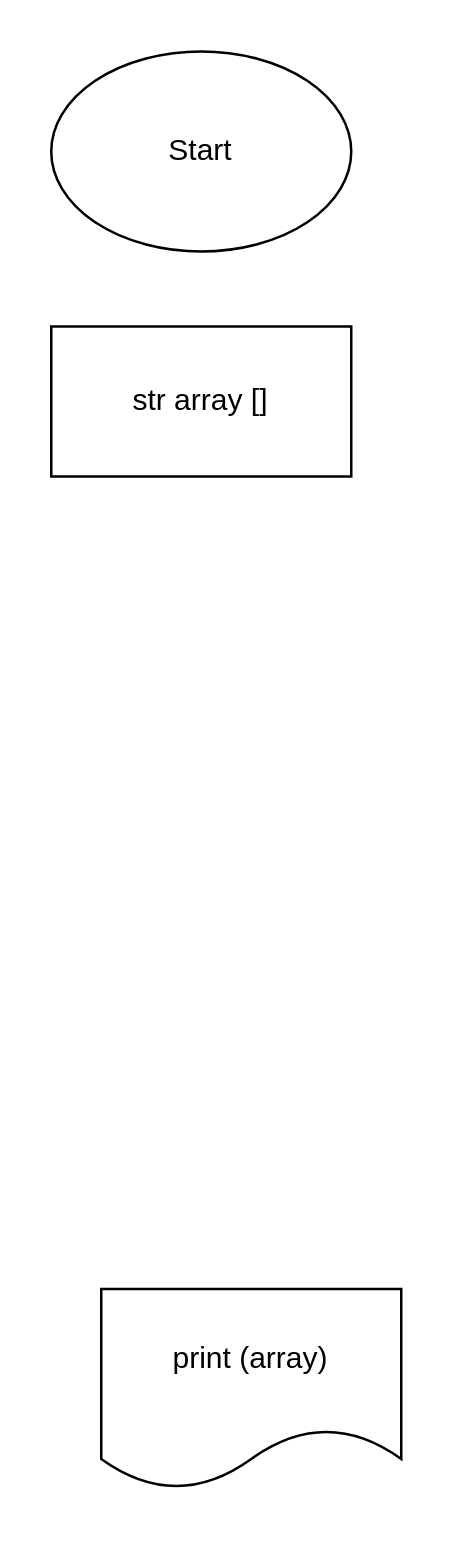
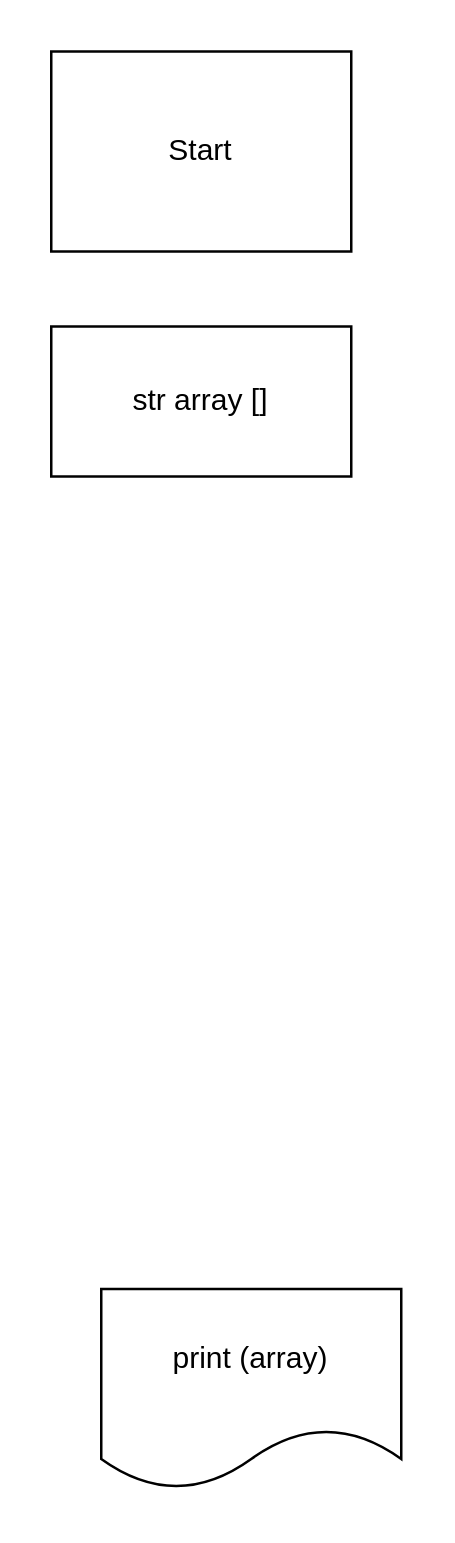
- <mxCell id="2" value="Start" style="ellipse;whiteSpace=wrap;html=1;" vertex="1" parent="1"><mxGeometry x="20" y="20" width="120" height="80" as="geometry" /></mxCell>
+ <mxCell id="2" value="Start" style="whiteSpace=wrap;html=1;rounded=0;" vertex="1" parent="1"><mxGeometry x="20" y="20" width="120" height="80" as="geometry" /></mxCell>
